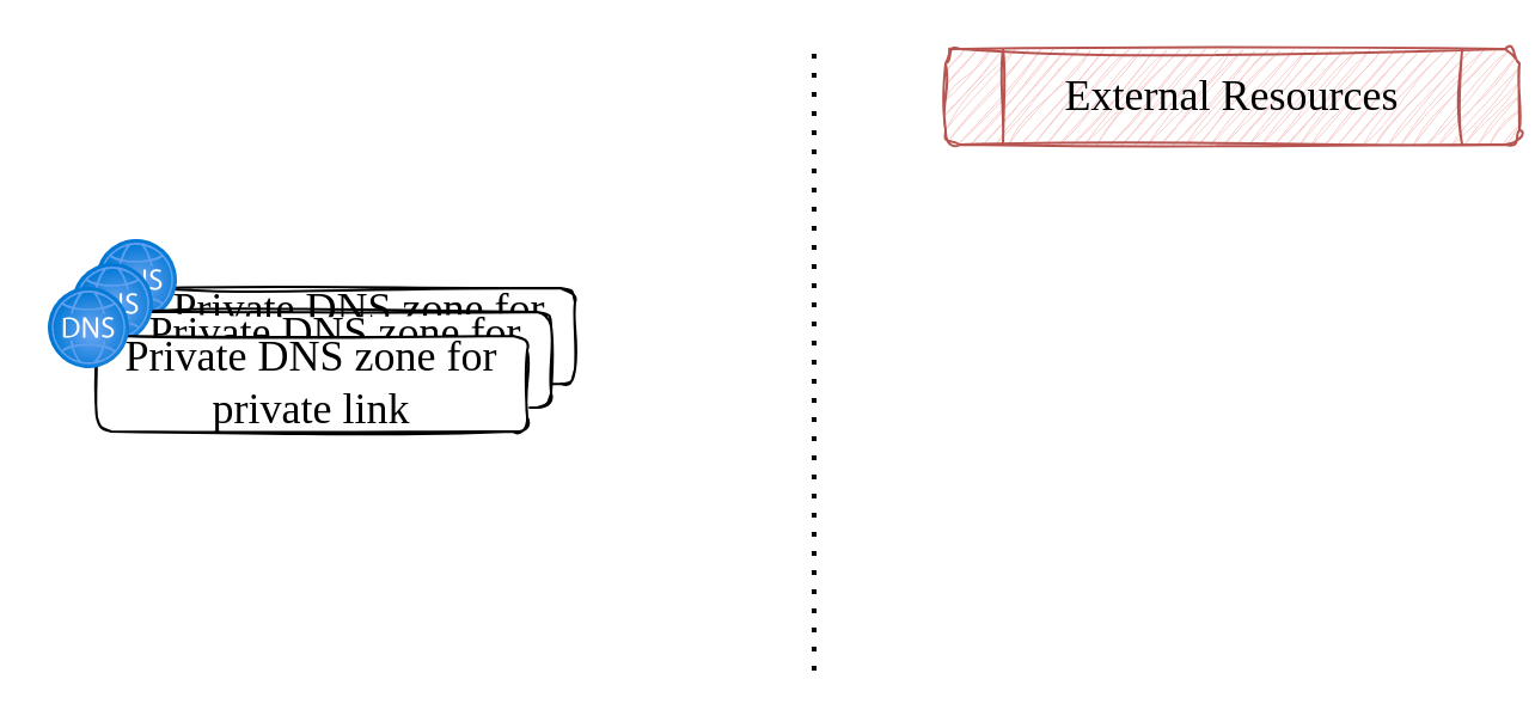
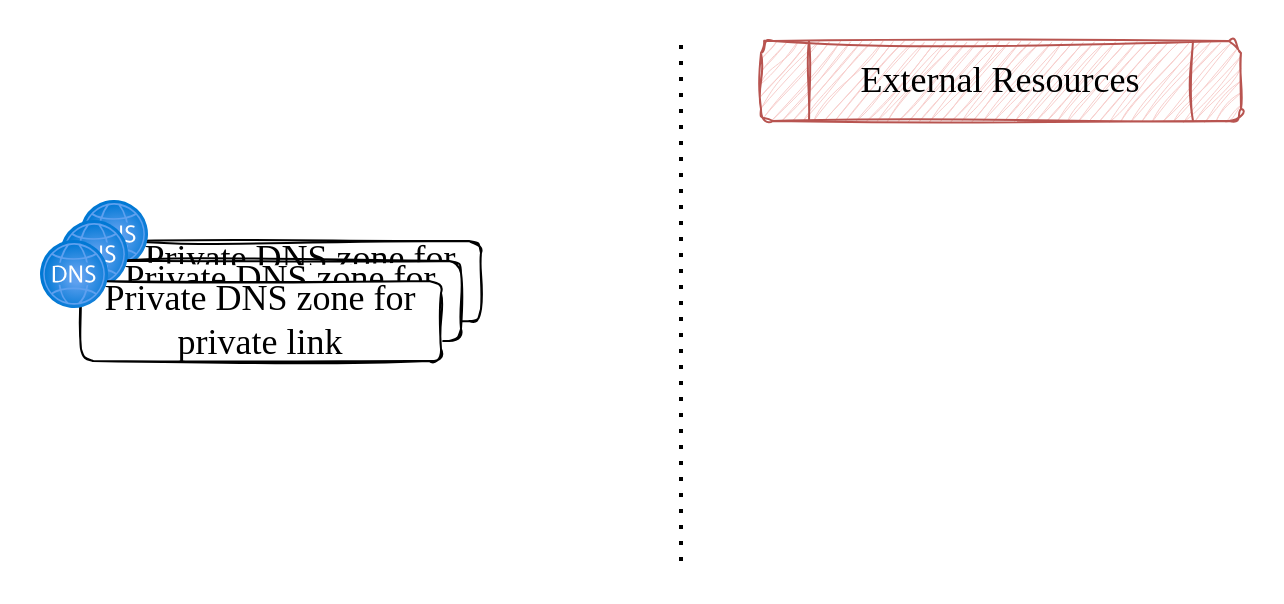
- <mxCell id="3" value="External Resources" style="shape=process;whiteSpace=wrap;html=1;backgroundOutline=1;rounded=1;fontFamily=Architects Daughter;fontSource=https%3A%2F%2Ffonts.googleapis.com%2Fcss%3Ffamily%3DArchitects%2BDaughter;fontSize=18;fillColor=#f8cecc;strokeColor=#b85450;sketch=1;curveFitting=1;jiggle=2;" parent="1" vertex="1"><mxGeometry x="395" y="20" width="240" height="40" as="geometry" /></mxCell>
+ <mxCell id="3" value="External Resources" style="shape=process;whiteSpace=wrap;html=1;backgroundOutline=1;rounded=1;fontFamily=Architects Daughter;fontSource=https%3A%2F%2Ffonts.googleapis.com%2Fcss%3Ffamily%3DArchitects%2BDaughter;fontSize=18;fillColor=#f8cecc;strokeColor=#b85450;sketch=1;curveFitting=1;jiggle=2;" parent="1" vertex="1"><mxGeometry x="380" y="20" width="240" height="40" as="geometry" /></mxCell>
